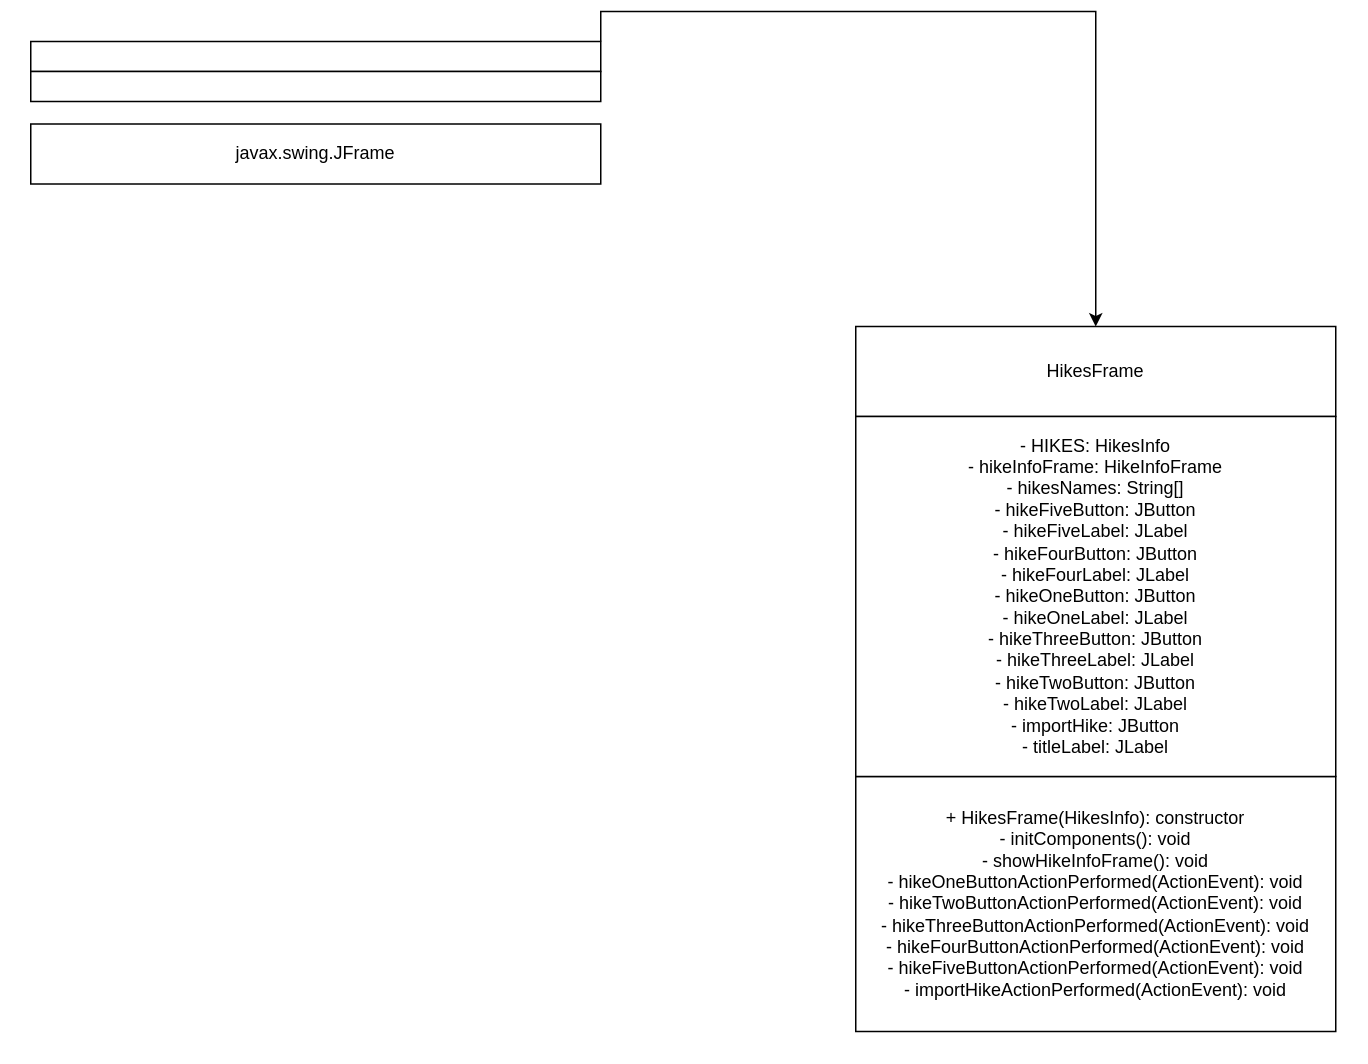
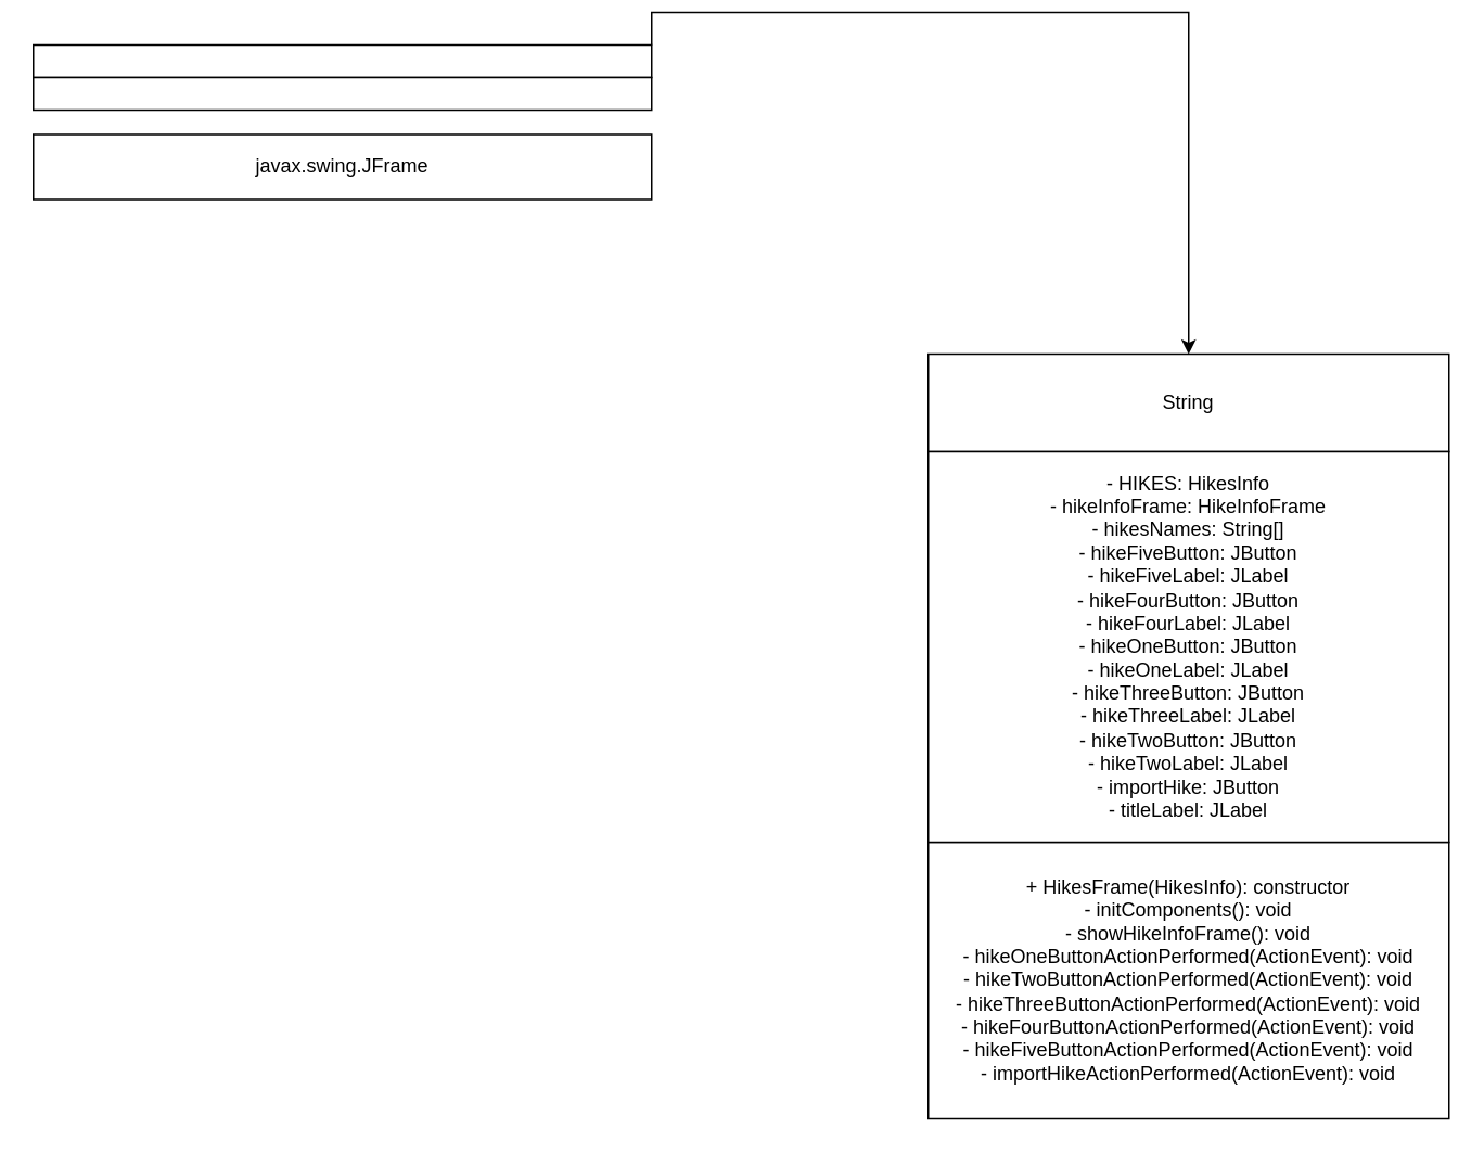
- <mxCell id="6" value="HikesFrame" style="rounded=0;whiteSpace=wrap;html=1;" vertex="1" parent="1"><mxGeometry x="570" y="210" width="320" height="60" as="geometry" /></mxCell>
+ <mxCell id="6" value="String" style="rounded=0;whiteSpace=wrap;html=1;" vertex="1" parent="1"><mxGeometry x="570" y="210" width="320" height="60" as="geometry" /></mxCell>
